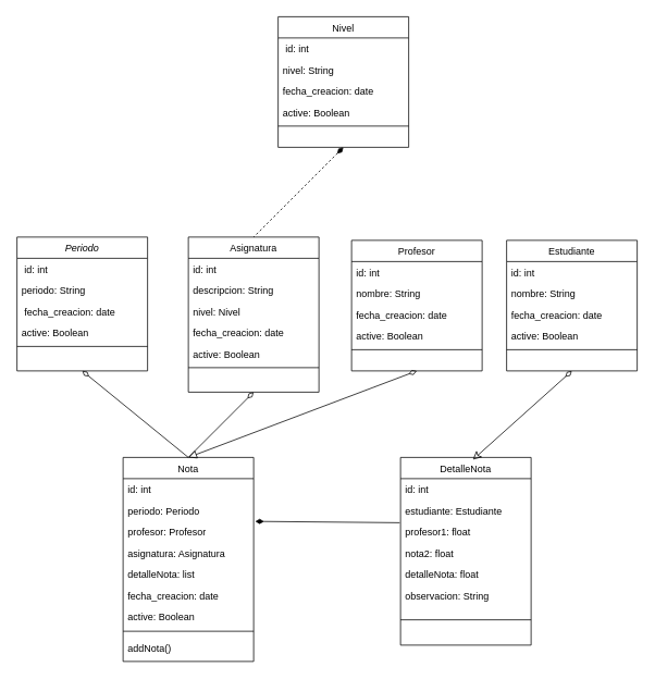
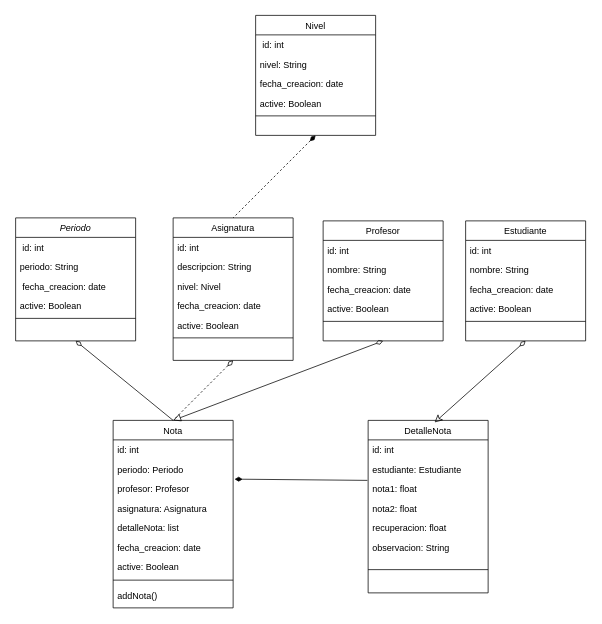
- <mxCell id="54" value="" style="endArrow=none;startArrow=diamondThin;endFill=0;startFill=0;html=1;verticalAlign=bottom;labelBackgroundColor=none;strokeWidth=1;startSize=8;endSize=8;rounded=0;exitX=0.5;exitY=1;exitDx=0;exitDy=0;entryX=0.5;entryY=0;entryDx=0;entryDy=0;" parent="1" source="14" target="27" edge="1"><mxGeometry width="160" relative="1" as="geometry"><mxPoint x="110" y="464" as="sourcePoint" /><mxPoint x="240" y="570" as="targetPoint" /></mxGeometry></mxCell>
+ <mxCell id="54" value="" style="endArrow=none;startArrow=diamondThin;endFill=0;startFill=0;html=1;verticalAlign=bottom;labelBackgroundColor=none;strokeWidth=1;startSize=8;endSize=8;rounded=0;exitX=0.5;exitY=1;exitDx=0;exitDy=0;entryX=0.5;entryY=0;entryDx=0;entryDy=0;dashed=1;" parent="1" source="14" target="27" edge="1"><mxGeometry width="160" relative="1" as="geometry"><mxPoint x="110" y="464" as="sourcePoint" /><mxPoint x="240" y="570" as="targetPoint" /></mxGeometry></mxCell>
- <mxCell id="46" value="profesor1: float" style="text;align=left;verticalAlign=top;spacingLeft=4;spacingRight=4;overflow=hidden;rotatable=0;points=[[0,0.5],[1,0.5]];portConstraint=eastwest;rounded=0;shadow=0;html=0;" parent="43" vertex="1"><mxGeometry y="78" width="160" height="26" as="geometry" /></mxCell>
+ <mxCell id="46" value="nota1: float" style="text;align=left;verticalAlign=top;spacingLeft=4;spacingRight=4;overflow=hidden;rotatable=0;points=[[0,0.5],[1,0.5]];portConstraint=eastwest;rounded=0;shadow=0;html=0;" parent="43" vertex="1"><mxGeometry y="78" width="160" height="26" as="geometry" /></mxCell>
- <mxCell id="48" value="detalleNota: float" style="text;align=left;verticalAlign=top;spacingLeft=4;spacingRight=4;overflow=hidden;rotatable=0;points=[[0,0.5],[1,0.5]];portConstraint=eastwest;rounded=0;shadow=0;html=0;" parent="43" vertex="1"><mxGeometry y="130" width="160" height="26" as="geometry" /></mxCell>
+ <mxCell id="48" value="recuperacion: float" style="text;align=left;verticalAlign=top;spacingLeft=4;spacingRight=4;overflow=hidden;rotatable=0;points=[[0,0.5],[1,0.5]];portConstraint=eastwest;rounded=0;shadow=0;html=0;" parent="43" vertex="1"><mxGeometry y="130" width="160" height="26" as="geometry" /></mxCell>
